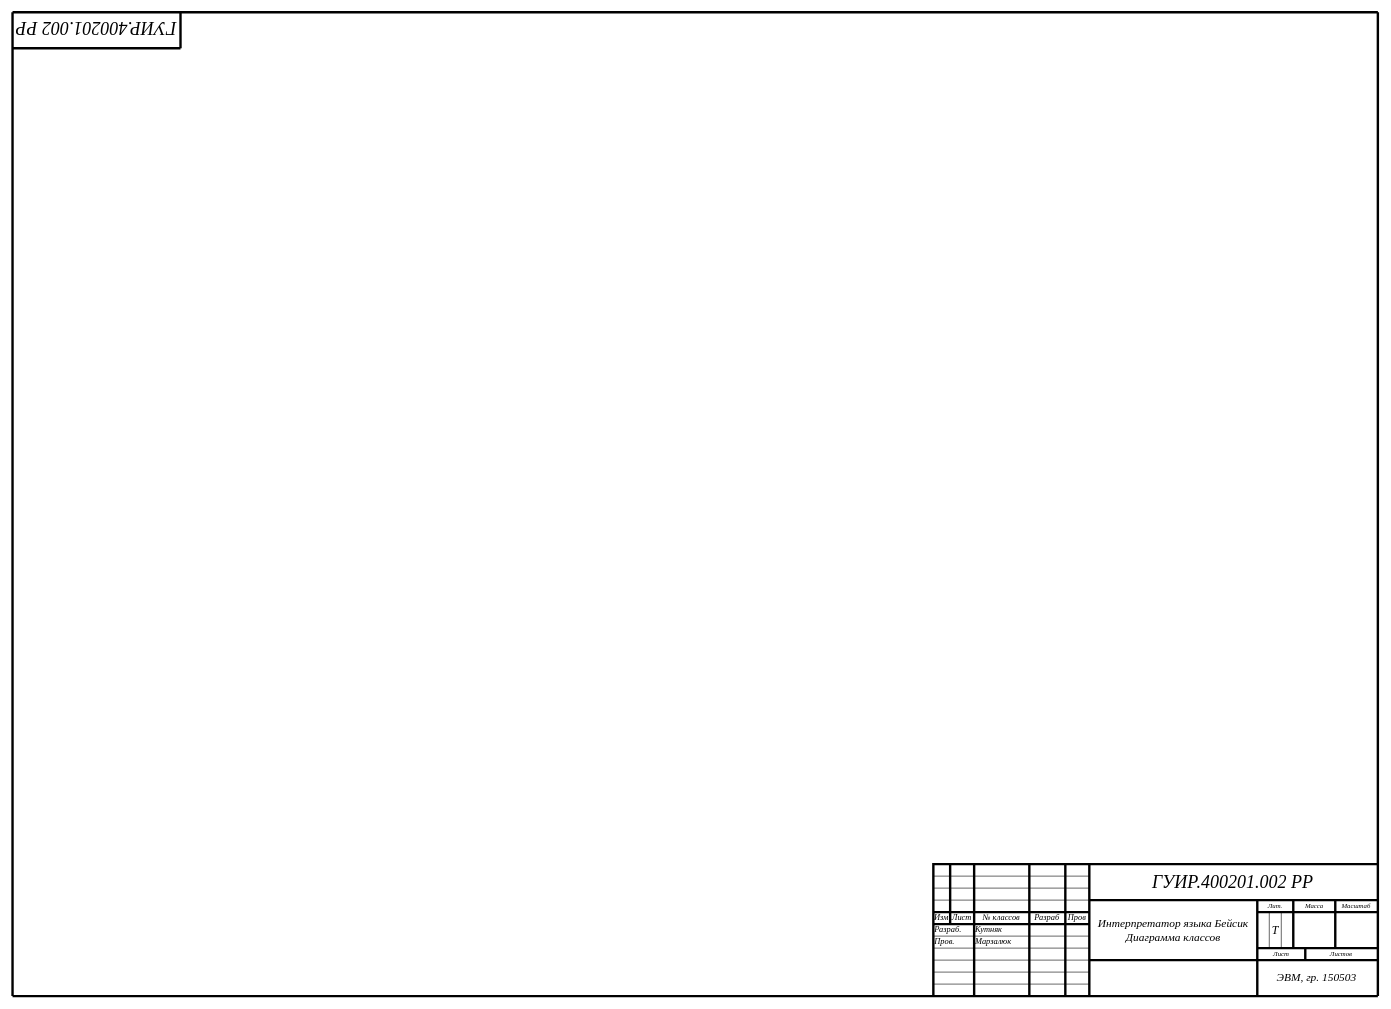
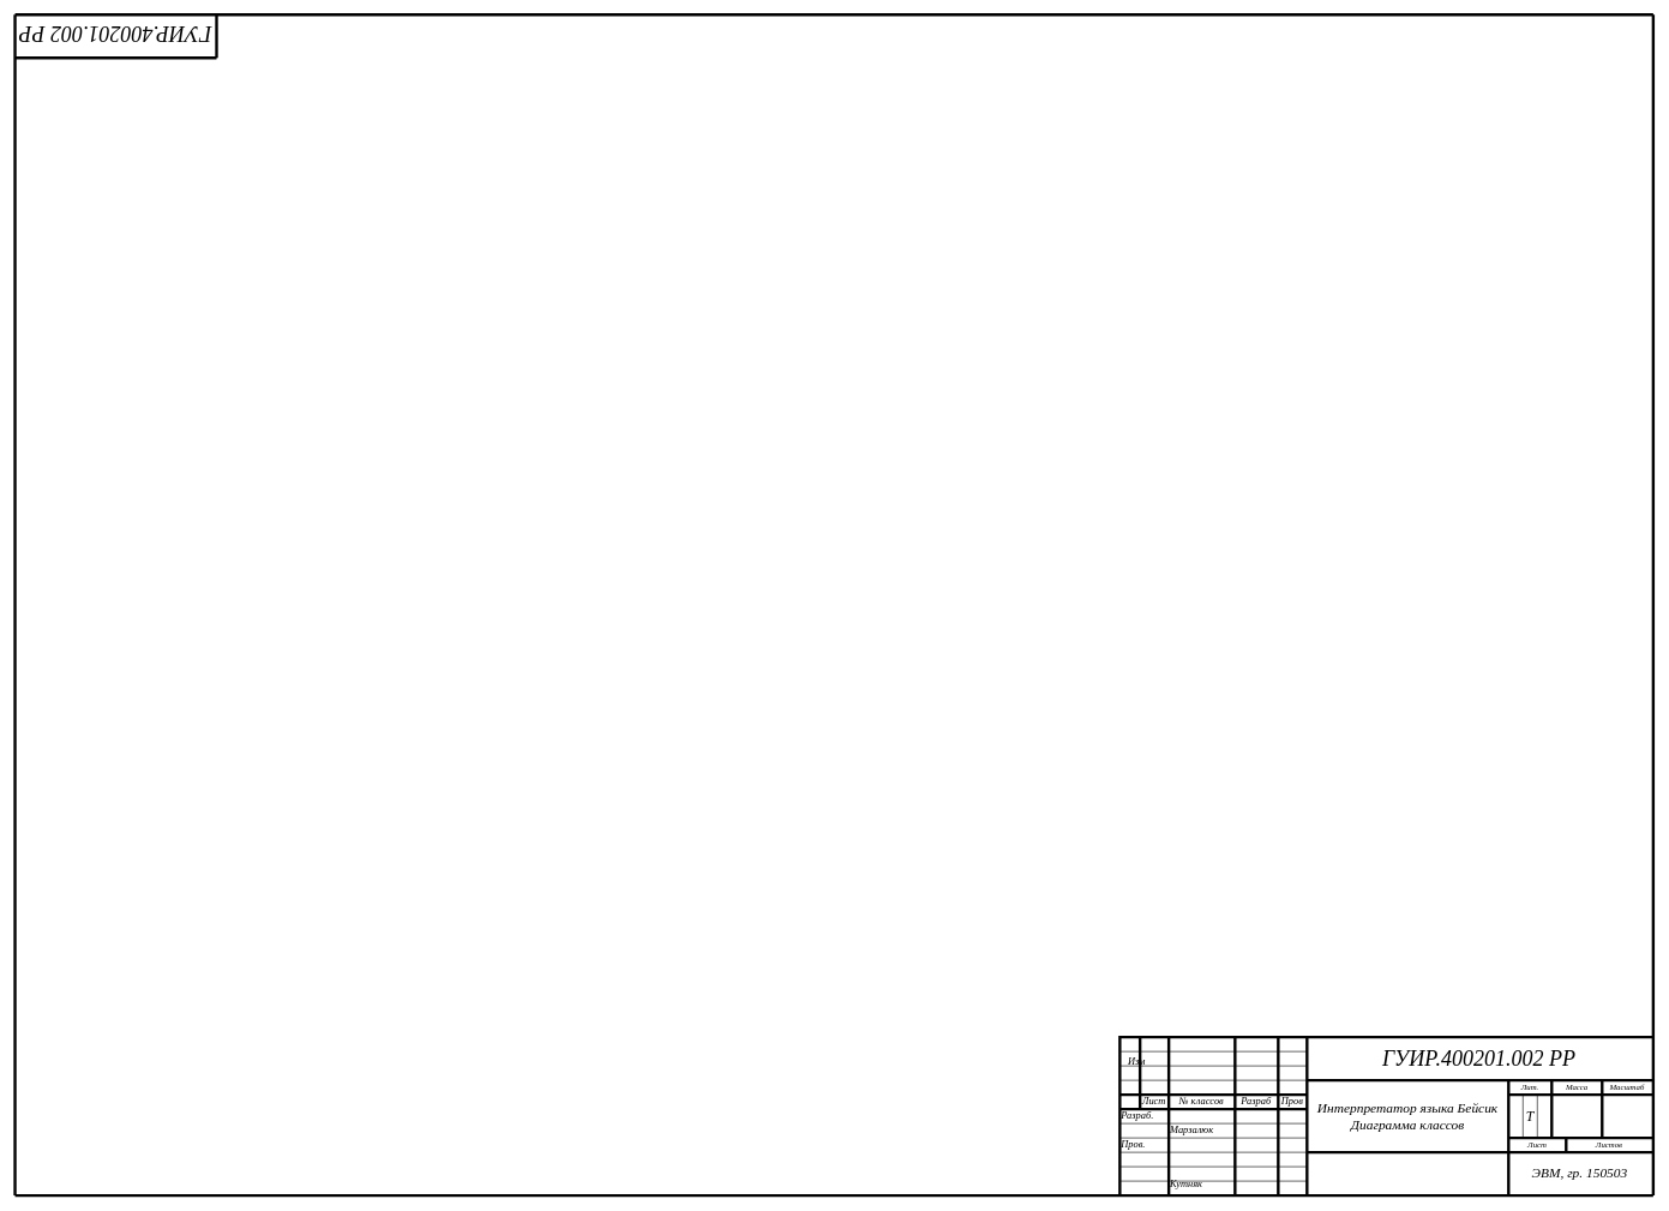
- <mxCell id="43" value="&lt;font style=&quot;font-size: 14px; color: rgb(0, 0, 0); direction: ltr; letter-spacing: 0px; line-height: 120%; opacity: 1;&quot;&gt;&lt;i style=&quot;font-size: 14px;&quot;&gt;Изм&lt;br style=&quot;font-size: 14px;&quot;&gt;&lt;/i&gt;&lt;/font&gt;" style="verticalAlign=middle;align=center;vsdxID=29;fillColor=none;gradientColor=none;shape=stencil(nZBLDoAgDERP0z3SIyjew0SURgSD+Lu9kMZoXLhwN9O+tukAlrNpJg1SzDH4QW/URgNYgZTkjA4UkwJUgGXng+6DX1zLfmoymdXo17xh5zmRJ6Q42BWCfc2oJfdAr+Yv+AP9Cb7OJ3H/2JG1HNGz/84klThPVCc=);strokeColor=none;strokeWidth=4;spacingTop=-1;spacingBottom=-1;spacingLeft=-1;spacingRight=0;labelBackgroundColor=none;rounded=0;html=1;whiteSpace=wrap;fontFamily=GOST type B;fontSource=https%3A%2F%2Fdrive.google.com%2Fuc%3Fexport%3Ddownload%26id%3D1UrnLVkHcLbHLojcf2ejICCGZ1GY9liKW;fontSize=14;spacing=0;" vertex="1" parent="2"><mxGeometry x="1537" y="1501.2" width="24" height="16" as="geometry" /></mxCell>
+ <mxCell id="43" value="&lt;font style=&quot;font-size: 14px; color: rgb(0, 0, 0); direction: ltr; letter-spacing: 0px; line-height: 120%; opacity: 1;&quot;&gt;&lt;i style=&quot;font-size: 14px;&quot;&gt;Изм&lt;br style=&quot;font-size: 14px;&quot;&gt;&lt;/i&gt;&lt;/font&gt;" style="verticalAlign=middle;align=center;vsdxID=29;fillColor=none;gradientColor=none;shape=stencil(nZBLDoAgDERP0z3SIyjew0SURgSD+Lu9kMZoXLhwN9O+tukAlrNpJg1SzDH4QW/URgNYgZTkjA4UkwJUgGXng+6DX1zLfmoymdXo17xh5zmRJ6Q42BWCfc2oJfdAr+Yv+AP9Cb7OJ3H/2JG1HNGz/84klThPVCc=);strokeColor=none;strokeWidth=4;spacingTop=-1;spacingBottom=-1;spacingLeft=-1;spacingRight=0;labelBackgroundColor=none;rounded=0;html=1;whiteSpace=wrap;fontFamily=GOST type B;fontSource=https%3A%2F%2Fdrive.google.com%2Fuc%3Fexport%3Ddownload%26id%3D1UrnLVkHcLbHLojcf2ejICCGZ1GY9liKW;fontSize=14;spacing=0;" vertex="1" parent="2"><mxGeometry x="1547" y="1446.2" width="24" height="16" as="geometry" /></mxCell>
- <mxCell id="50" value="&lt;font style=&quot;font-size: 14px; color: rgb(0, 0, 0); direction: ltr; letter-spacing: 0px; line-height: 120%; opacity: 1;&quot;&gt;&lt;i style=&quot;font-size: 14px;&quot;&gt;Кутняк&lt;br style=&quot;font-size: 14px;&quot;&gt;&lt;/i&gt;&lt;/font&gt;" style="verticalAlign=middle;align=left;vsdxID=236;fillColor=none;gradientColor=none;shape=stencil(nZBLDoAgDERP0z3SIyjew0SURgSD+Lu9kMZoXLhwN9O+tukAlrNpJg1SzDH4QW/URgNYgZTkjA4UkwJUgGXng+6DX1zLfmoymdXo17xh5zmRJ6Q42BWCfc2oJfdAr+Yv+AP9Cb7OJ3H/2JG1HNGz/84klThPVCc=);strokeColor=none;spacingTop=-1;spacingBottom=-1;spacingLeft=-1;spacingRight=0;labelBackgroundColor=none;rounded=0;html=1;whiteSpace=wrap;fontFamily=GOST type B;fontSource=https%3A%2F%2Fdrive.google.com%2Fuc%3Fexport%3Ddownload%26id%3D1UrnLVkHcLbHLojcf2ejICCGZ1GY9liKW;fontSize=14;spacing=0;" vertex="1" parent="2"><mxGeometry x="1606" y="1522.2" width="90" height="16" as="geometry" /></mxCell>
+ <mxCell id="50" value="&lt;font style=&quot;font-size: 14px; color: rgb(0, 0, 0); direction: ltr; letter-spacing: 0px; line-height: 120%; opacity: 1;&quot;&gt;&lt;i style=&quot;font-size: 14px;&quot;&gt;Кутняк&lt;br style=&quot;font-size: 14px;&quot;&gt;&lt;/i&gt;&lt;/font&gt;" style="verticalAlign=middle;align=left;vsdxID=236;fillColor=none;gradientColor=none;shape=stencil(nZBLDoAgDERP0z3SIyjew0SURgSD+Lu9kMZoXLhwN9O+tukAlrNpJg1SzDH4QW/URgNYgZTkjA4UkwJUgGXng+6DX1zLfmoymdXo17xh5zmRJ6Q42BWCfc2oJfdAr+Yv+AP9Cb7OJ3H/2JG1HNGz/84klThPVCc=);strokeColor=none;spacingTop=-1;spacingBottom=-1;spacingLeft=-1;spacingRight=0;labelBackgroundColor=none;rounded=0;html=1;whiteSpace=wrap;fontFamily=GOST type B;fontSource=https%3A%2F%2Fdrive.google.com%2Fuc%3Fexport%3Ddownload%26id%3D1UrnLVkHcLbHLojcf2ejICCGZ1GY9liKW;fontSize=14;spacing=0;" vertex="1" parent="2"><mxGeometry x="1606" y="1617.2" width="90" height="16" as="geometry" /></mxCell>
- <mxCell id="53" value="&lt;font style=&quot;font-size: 14px; color: rgb(0, 0, 0); direction: ltr; letter-spacing: 0px; line-height: 120%; opacity: 1;&quot;&gt;&lt;i style=&quot;font-size: 14px;&quot;&gt;Пров.&lt;br style=&quot;font-size: 14px;&quot;&gt;&lt;/i&gt;&lt;/font&gt;" style="verticalAlign=middle;align=left;vsdxID=237;fillColor=none;gradientColor=none;shape=stencil(nZBLDoAgDERP0z3SIyjew0SURgSD+Lu9kMZoXLhwN9O+tukAlrNpJg1SzDH4QW/URgNYgZTkjA4UkwJUgGXng+6DX1zLfmoymdXo17xh5zmRJ6Q42BWCfc2oJfdAr+Yv+AP9Cb7OJ3H/2JG1HNGz/84klThPVCc=);strokeColor=none;spacingTop=-1;spacingBottom=-1;spacingLeft=-1;spacingRight=0;labelBackgroundColor=none;rounded=0;html=1;whiteSpace=wrap;fontFamily=GOST type B;fontSource=https%3A%2F%2Fdrive.google.com%2Fuc%3Fexport%3Ddownload%26id%3D1UrnLVkHcLbHLojcf2ejICCGZ1GY9liKW;fontSize=14;spacing=0;" vertex="1" parent="2"><mxGeometry x="1538" y="1541" width="62" height="16" as="geometry" /></mxCell>
+ <mxCell id="53" value="&lt;font style=&quot;font-size: 14px; color: rgb(0, 0, 0); direction: ltr; letter-spacing: 0px; line-height: 120%; opacity: 1;&quot;&gt;&lt;i style=&quot;font-size: 14px;&quot;&gt;Пров.&lt;br style=&quot;font-size: 14px;&quot;&gt;&lt;/i&gt;&lt;/font&gt;" style="verticalAlign=middle;align=left;vsdxID=237;fillColor=none;gradientColor=none;shape=stencil(nZBLDoAgDERP0z3SIyjew0SURgSD+Lu9kMZoXLhwN9O+tukAlrNpJg1SzDH4QW/URgNYgZTkjA4UkwJUgGXng+6DX1zLfmoymdXo17xh5zmRJ6Q42BWCfc2oJfdAr+Yv+AP9Cb7OJ3H/2JG1HNGz/84klThPVCc=);strokeColor=none;spacingTop=-1;spacingBottom=-1;spacingLeft=-1;spacingRight=0;labelBackgroundColor=none;rounded=0;html=1;whiteSpace=wrap;fontFamily=GOST type B;fontSource=https%3A%2F%2Fdrive.google.com%2Fuc%3Fexport%3Ddownload%26id%3D1UrnLVkHcLbHLojcf2ejICCGZ1GY9liKW;fontSize=14;spacing=0;" vertex="1" parent="2"><mxGeometry x="1538" y="1561" width="62" height="16" as="geometry" /></mxCell>
